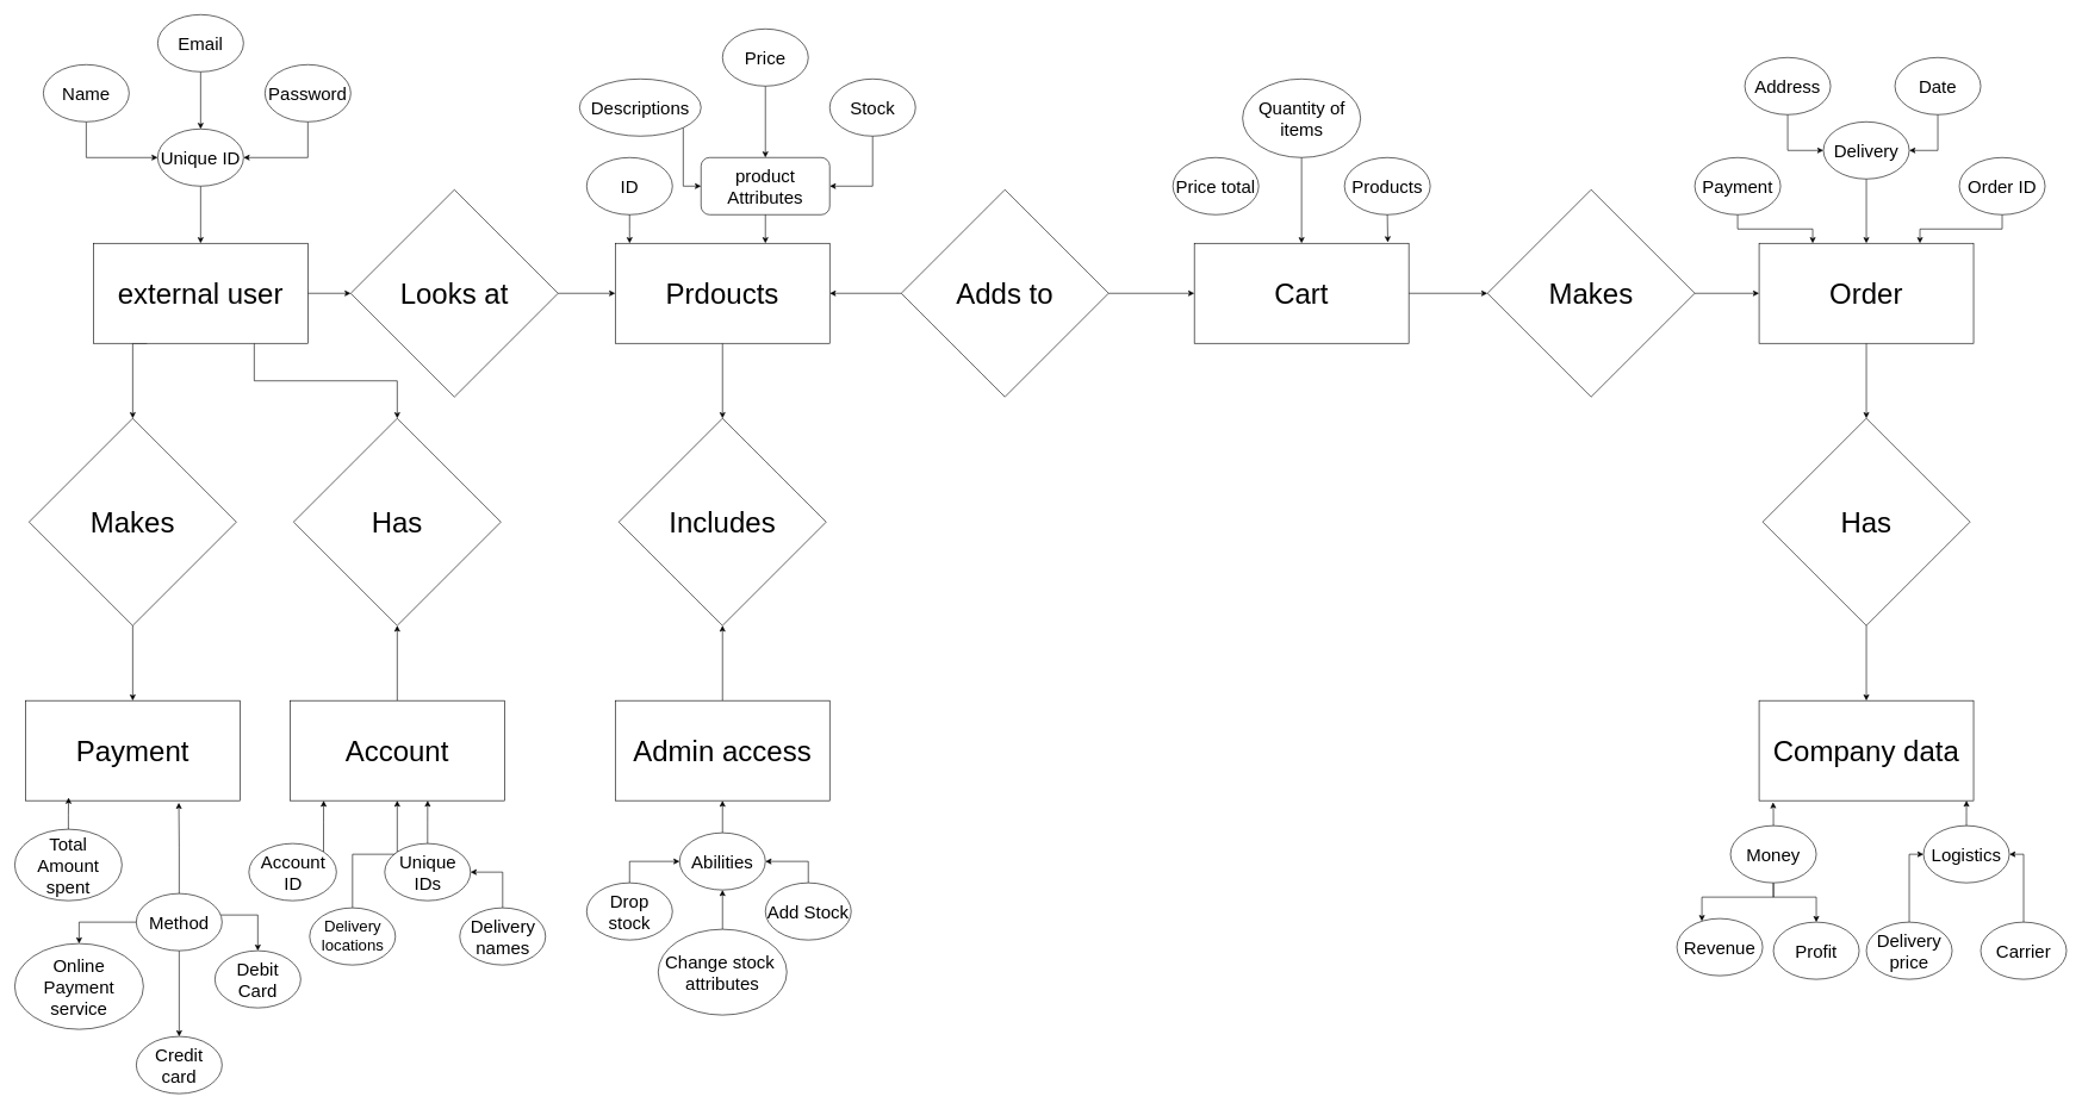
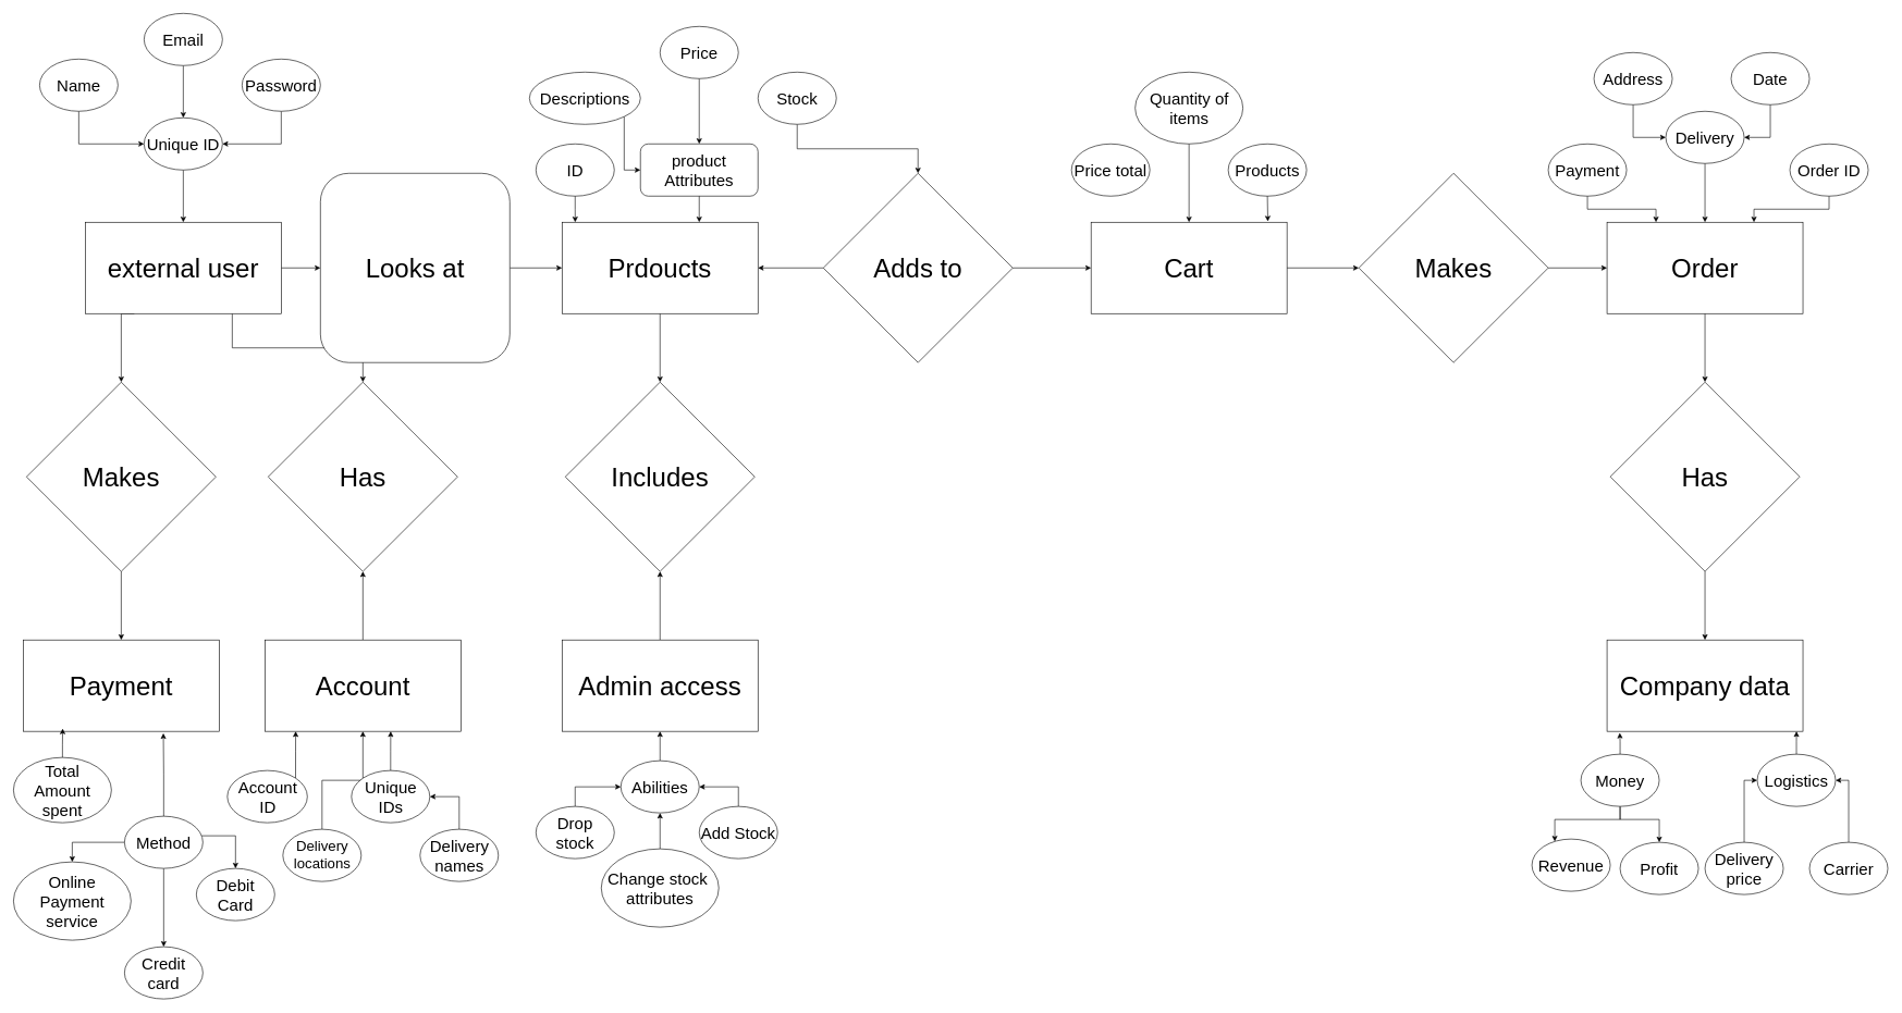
- <mxCell id="41" style="edgeStyle=orthogonalEdgeStyle;rounded=0;orthogonalLoop=1;jettySize=auto;html=1;entryX=1;entryY=0.5;entryDx=0;entryDy=0;" edge="1" parent="1" source="42" target="39"><mxGeometry relative="1" as="geometry" /></mxCell>
+ <mxCell id="41" style="edgeStyle=orthogonalEdgeStyle;rounded=0;orthogonalLoop=1;jettySize=auto;html=1;" edge="1" parent="1" source="42" target="35"><mxGeometry relative="1" as="geometry" /></mxCell>
- <mxCell id="32" value="&lt;font style=&quot;font-size: 40px;&quot;&gt;Looks at&lt;/font&gt;" style="rhombus;whiteSpace=wrap;html=1;" vertex="1" parent="1"><mxGeometry x="490" y="265" width="290" height="290" as="geometry" /></mxCell>
+ <mxCell id="32" value="&lt;font style=&quot;font-size: 40px;&quot;&gt;Looks at&lt;/font&gt;" style="whiteSpace=wrap;html=1;rounded=1;" vertex="1" parent="1"><mxGeometry x="490" y="265" width="290" height="290" as="geometry" /></mxCell>
